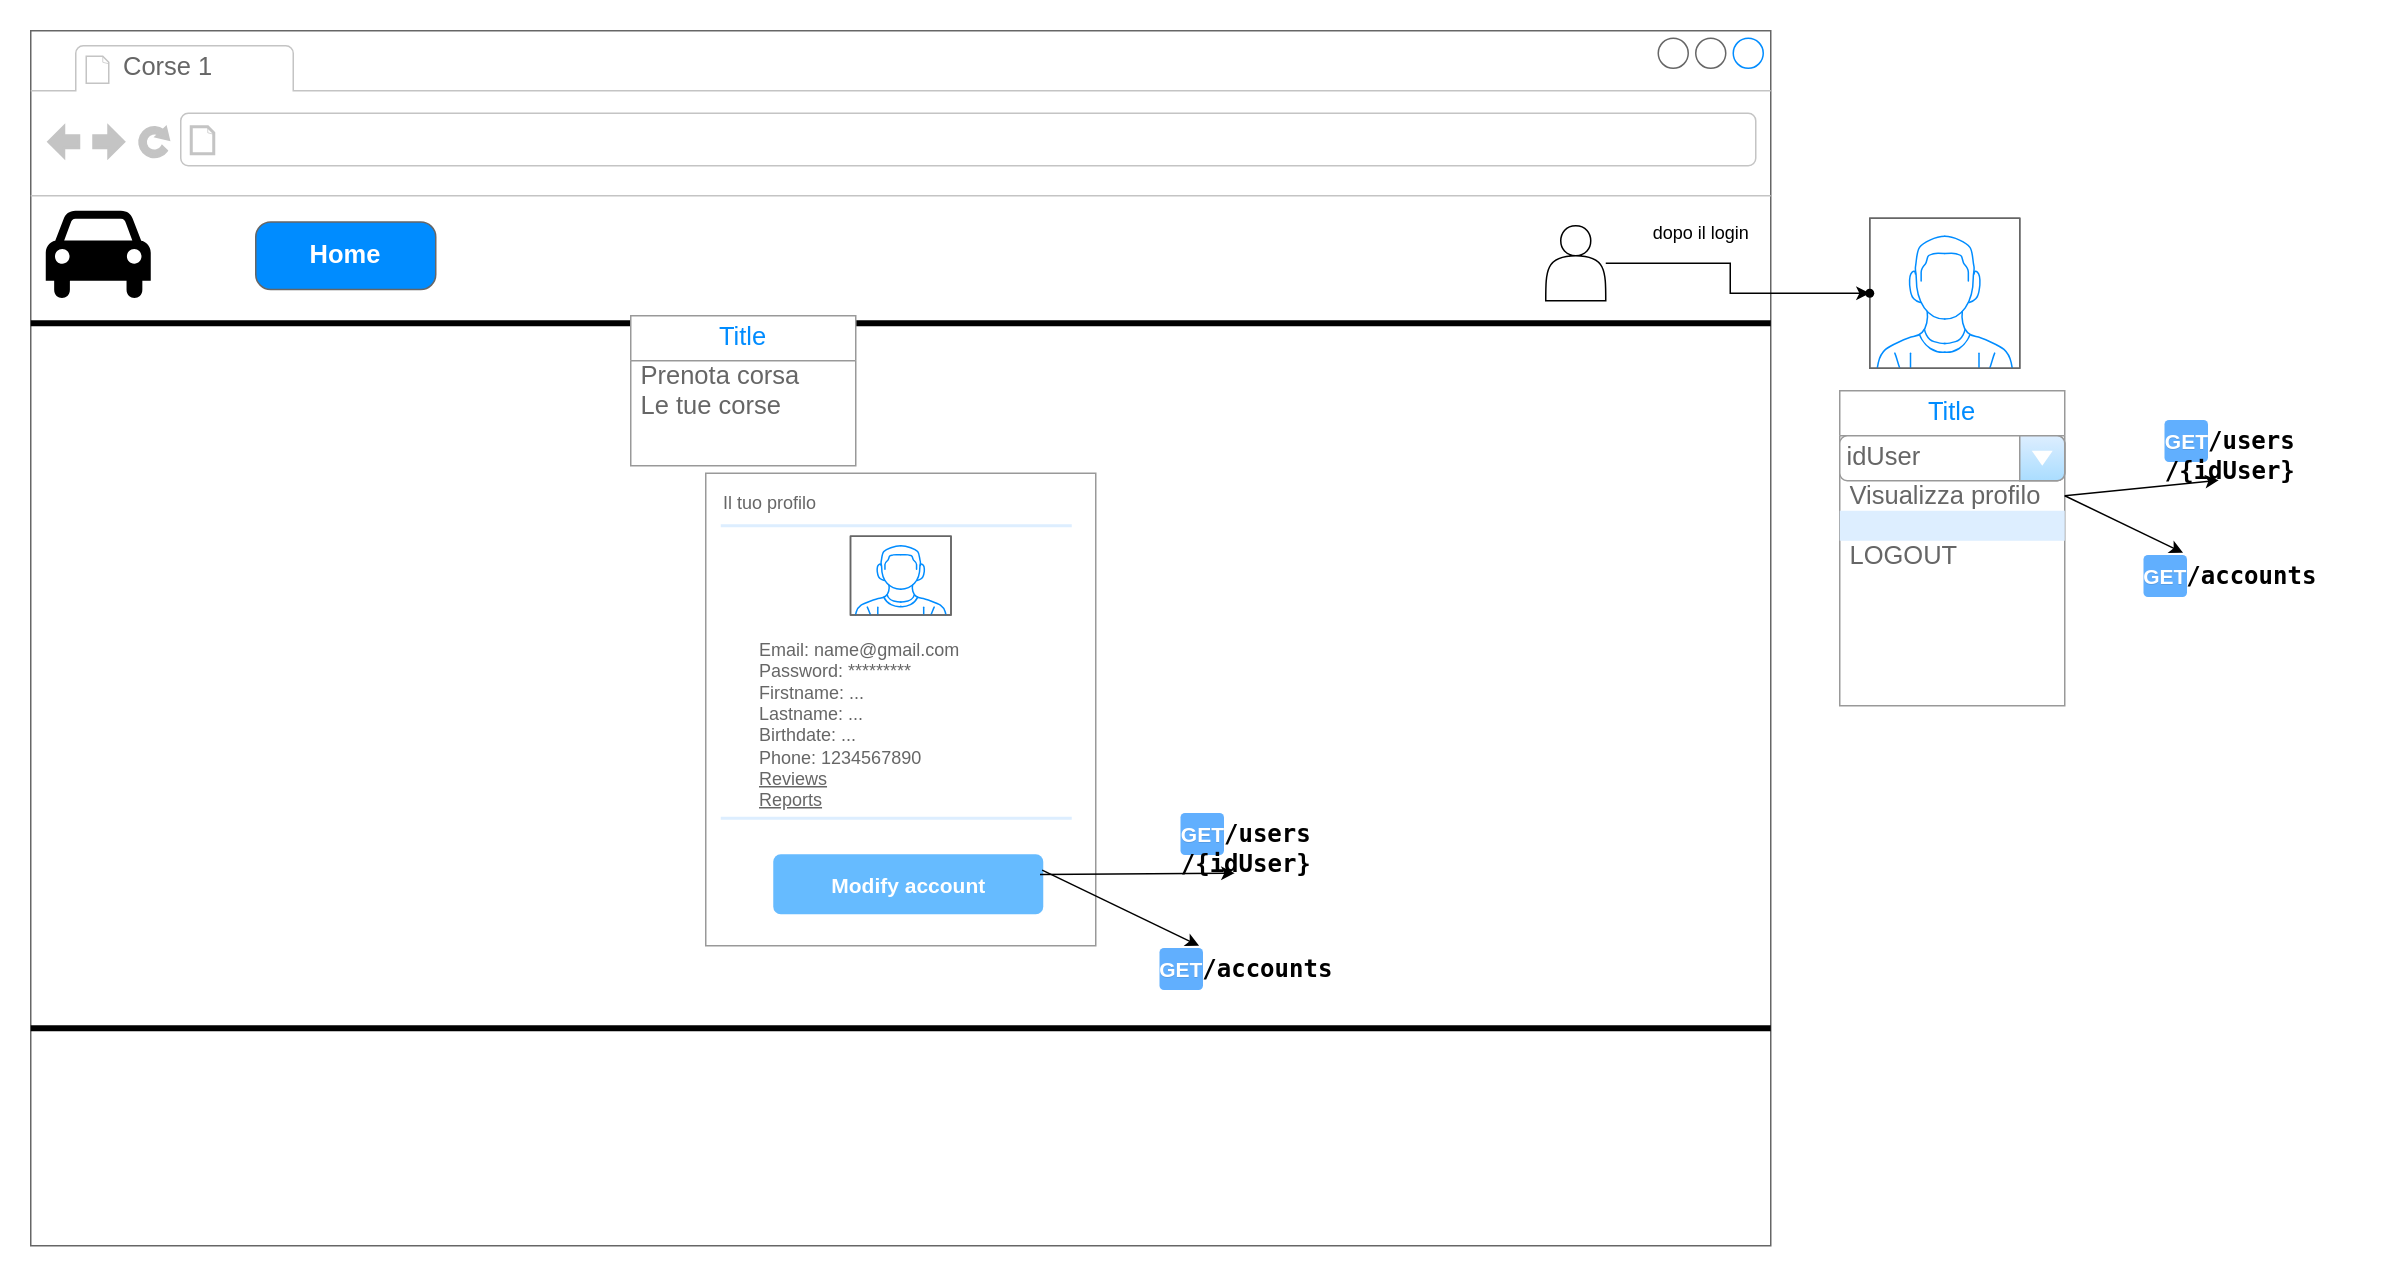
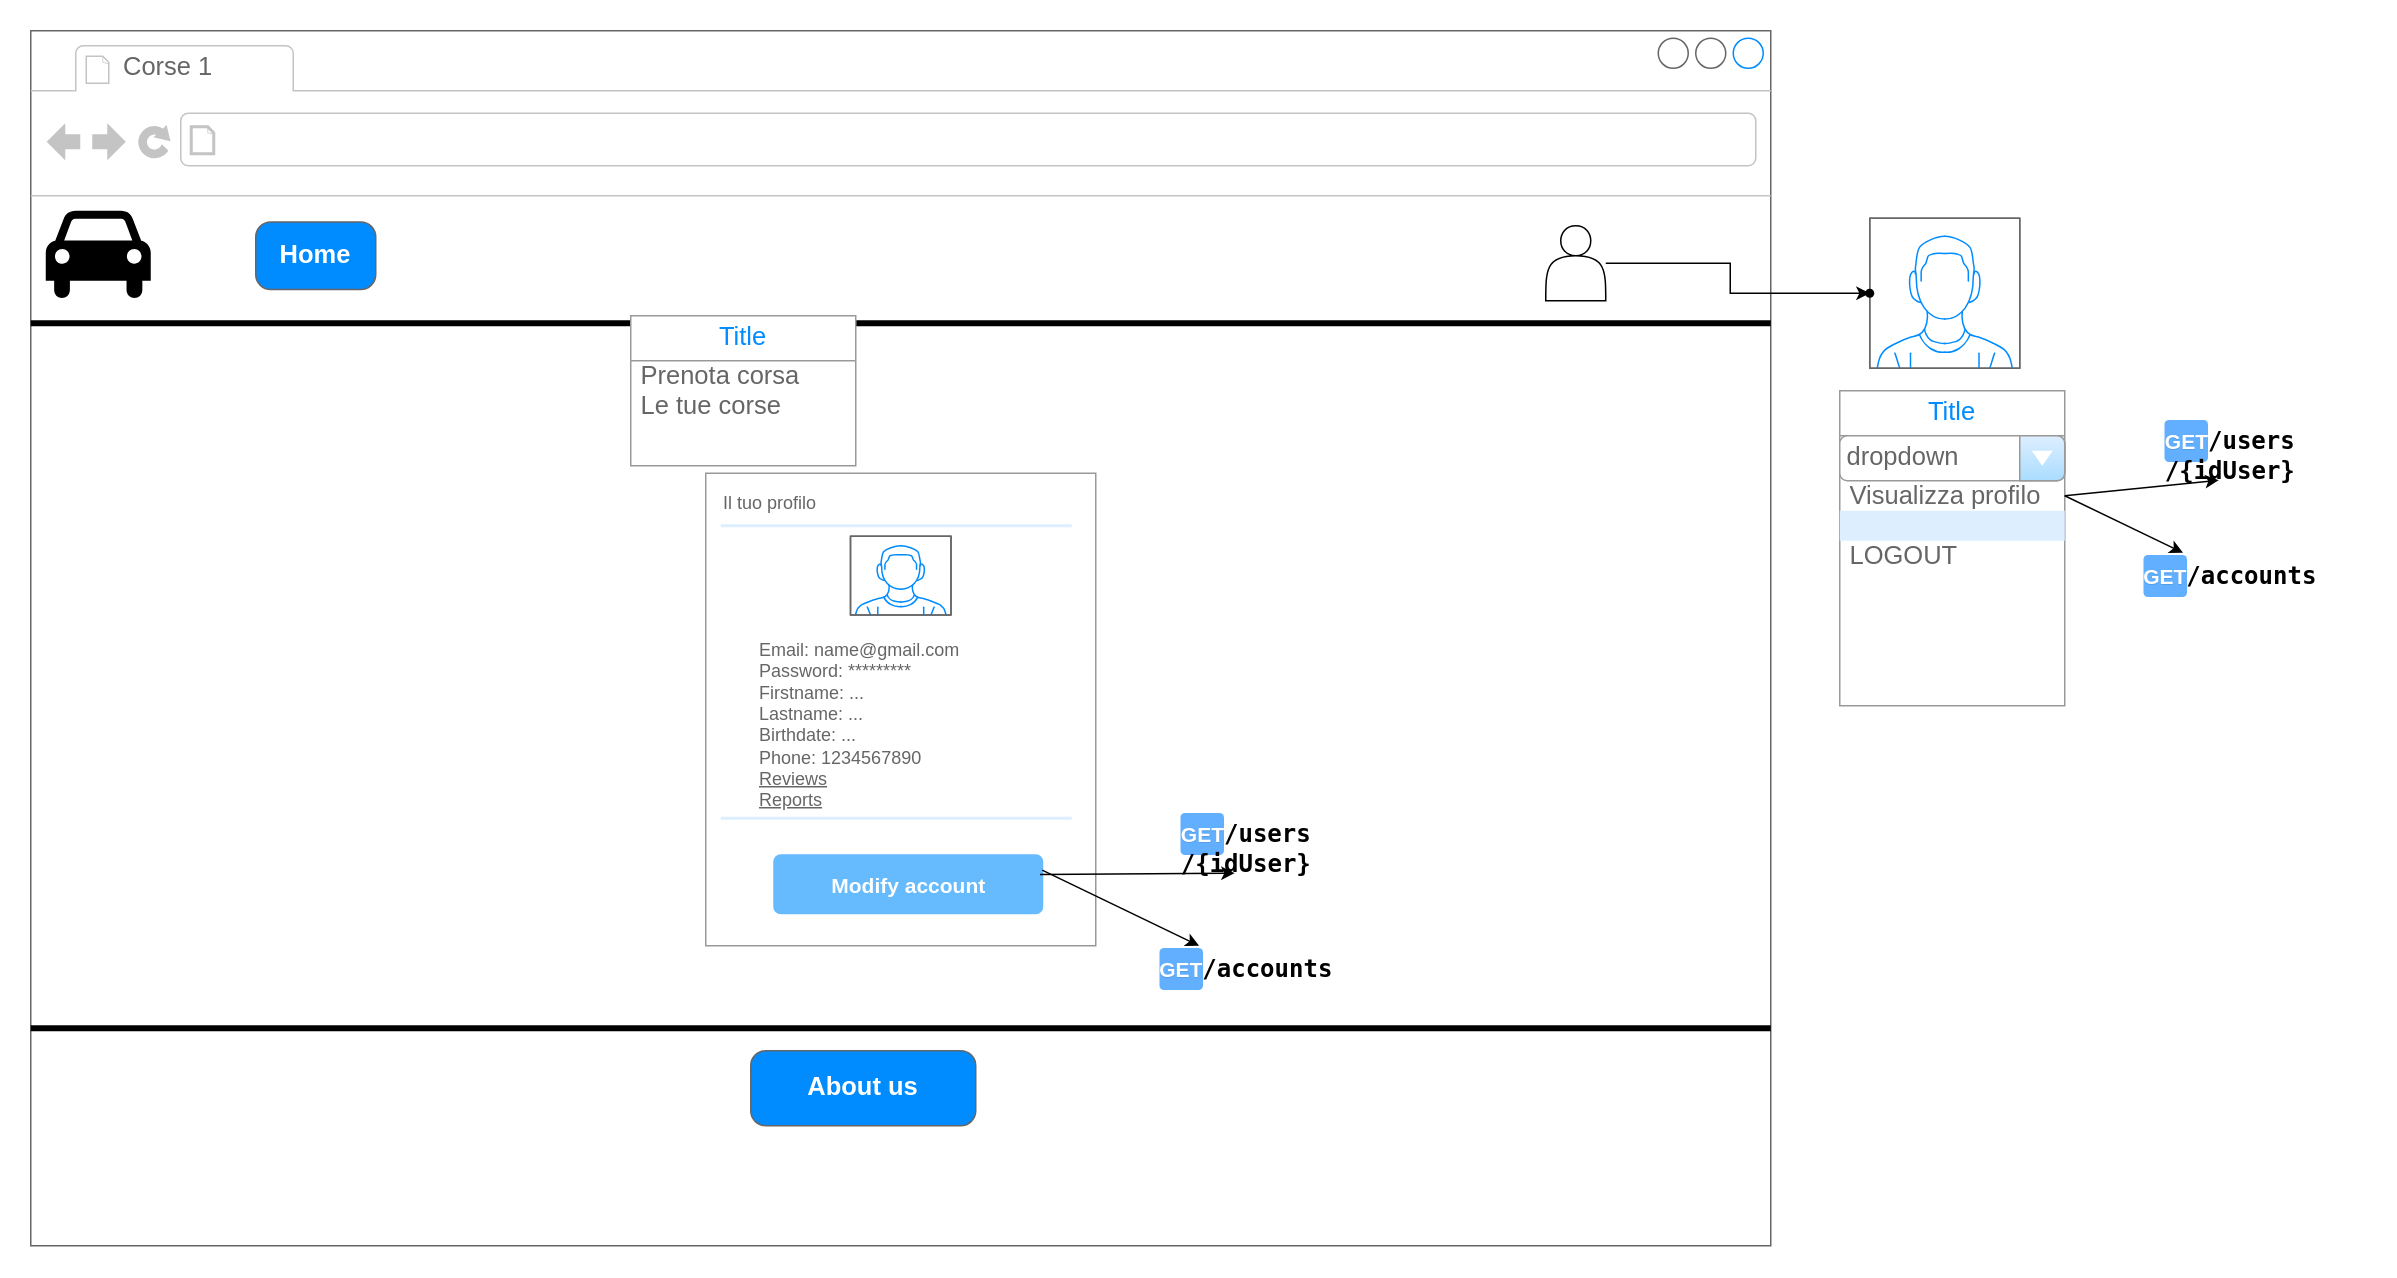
- <mxCell id="5" value="dopo il login&amp;nbsp;" style="text;html=1;align=center;verticalAlign=middle;resizable=0;points=[];autosize=1;strokeColor=none;fillColor=none;" vertex="1" parent="2"><mxGeometry x="1070" y="120" width="90" height="30" as="geometry" /></mxCell>
- <mxCell id="8" value="Home" style="strokeWidth=1;shadow=0;dashed=0;align=center;html=1;shape=mxgraph.mockup.buttons.button;strokeColor=#666666;fontColor=#ffffff;mainText=;buttonStyle=round;fontSize=17;fontStyle=1;fillColor=#008cff;whiteSpace=wrap;" vertex="1" parent="2"><mxGeometry x="150" y="127.5" width="120" height="45" as="geometry" /></mxCell>
+ <mxCell id="8" value="Home" style="strokeWidth=1;shadow=0;dashed=0;align=center;html=1;shape=mxgraph.mockup.buttons.button;strokeColor=#666666;fontColor=#ffffff;mainText=;buttonStyle=round;fontSize=17;fontStyle=1;fillColor=#008cff;whiteSpace=wrap;" vertex="1" parent="2"><mxGeometry x="150" y="127.5" width="80" height="45" as="geometry" /></mxCell>
- <mxCell id="31" value="idUser" style="strokeWidth=1;shadow=0;dashed=0;align=center;html=1;shape=mxgraph.mockup.forms.comboBox;strokeColor=#999999;fillColor=#ddeeff;align=left;fillColor2=#aaddff;mainText=;fontColor=#666666;fontSize=17;spacingLeft=3;" vertex="1" parent="30"><mxGeometry y="30" width="150" height="30" as="geometry" /></mxCell>
+ <mxCell id="31" value="dropdown" style="strokeWidth=1;shadow=0;dashed=0;align=center;html=1;shape=mxgraph.mockup.forms.comboBox;strokeColor=#999999;fillColor=#ddeeff;align=left;fillColor2=#aaddff;mainText=;fontColor=#666666;fontSize=17;spacingLeft=3;" vertex="1" parent="30"><mxGeometry y="30" width="150" height="30" as="geometry" /></mxCell>
+ <mxCell id="10" value="About us" style="strokeWidth=1;shadow=0;dashed=0;align=center;html=1;shape=mxgraph.mockup.buttons.button;strokeColor=#666666;fontColor=#ffffff;mainText=;buttonStyle=round;fontSize=17;fontStyle=1;fillColor=#008cff;whiteSpace=wrap;" vertex="1" parent="2"><mxGeometry x="480" y="680" width="150" height="50" as="geometry" /></mxCell>
